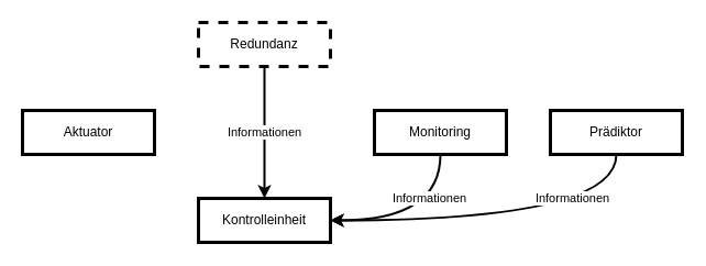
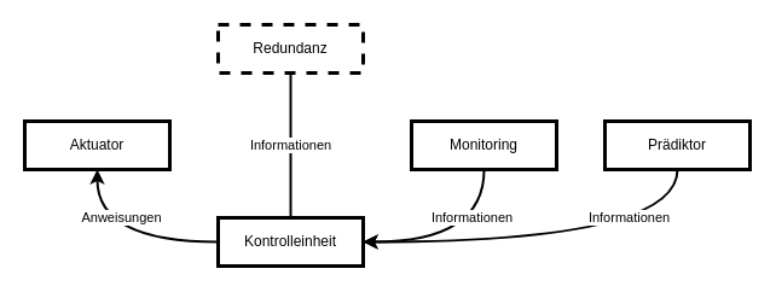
- <mxCell id="2" value="Informationen" style="orthogonalLoop=1;jettySize=auto;html=1;strokeWidth=2;entryX=0.5;entryY=0;entryDx=0;entryDy=0;exitX=0.5;exitY=1;exitDx=0;exitDy=0;curved=1;" parent="1" source="3" target="5" edge="1"><mxGeometry relative="1" as="geometry"><mxPoint x="280" y="70" as="sourcePoint" /></mxGeometry></mxCell>
+ <mxCell id="2" value="Informationen" style="orthogonalLoop=1;jettySize=auto;html=1;strokeWidth=2;entryX=0.5;entryY=0;entryDx=0;entryDy=0;exitX=0.5;exitY=1;exitDx=0;exitDy=0;curved=1;endArrow=none;" parent="1" source="3" target="5" edge="1"><mxGeometry relative="1" as="geometry"><mxPoint x="280" y="70" as="sourcePoint" /></mxGeometry></mxCell>
+ <mxCell id="4" value="Anweisungen" style="edgeStyle=none;orthogonalLoop=1;jettySize=auto;html=1;strokeWidth=2;exitX=0;exitY=0.5;exitDx=0;exitDy=0;entryX=0.5;entryY=1;entryDx=0;entryDy=0;curved=1;" parent="1" source="5" target="9" edge="1"><mxGeometry x="0.5" y="-20" relative="1" as="geometry"><Array as="points"><mxPoint x="80" y="200" /></Array><mxPoint as="offset" /></mxGeometry></mxCell>
